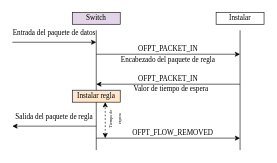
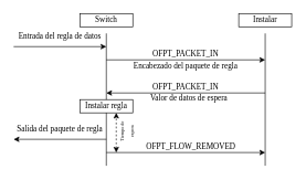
- <mxCell id="9" value="&lt;font face=&quot;Times New Roman&quot;&gt;Switch&lt;/font&gt;" style="rounded=0;whiteSpace=wrap;html=1;fillColor=#e1d5e7;" vertex="1" parent="1"><mxGeometry x="120" y="20" width="80" height="20" as="geometry" /></mxCell>
+ <mxCell id="9" value="&lt;font face=&quot;Times New Roman&quot;&gt;Switch&lt;/font&gt;" style="rounded=0;whiteSpace=wrap;html=1;" vertex="1" parent="1"><mxGeometry x="120" y="20" width="80" height="20" as="geometry" /></mxCell>
- <mxCell id="11" value="&lt;font face=&quot;Times New Roman&quot;&gt;Entrada del paquete de datos&lt;/font&gt;" style="text;html=1;strokeColor=none;fillColor=none;align=center;verticalAlign=middle;whiteSpace=wrap;rounded=0;" vertex="1" parent="1"><mxGeometry x="20" y="40" width="140" height="30" as="geometry" /></mxCell>
+ <mxCell id="11" value="&lt;font face=&quot;Times New Roman&quot;&gt;Entrada del regla de datos&lt;/font&gt;" style="text;html=1;strokeColor=none;fillColor=none;align=center;verticalAlign=middle;whiteSpace=wrap;rounded=0;" vertex="1" parent="1"><mxGeometry x="20" y="40" width="140" height="30" as="geometry" /></mxCell>
- <mxCell id="18" value="&lt;font face=&quot;Times New Roman&quot;&gt;Valor de tiempo de espera&lt;/font&gt;" style="text;html=1;strokeColor=none;fillColor=none;align=center;verticalAlign=middle;whiteSpace=wrap;rounded=0;" vertex="1" parent="1"><mxGeometry x="200" y="133" width="170" height="30" as="geometry" /></mxCell>
+ <mxCell id="18" value="&lt;font face=&quot;Times New Roman&quot;&gt;Valor de datos de espera&lt;/font&gt;" style="text;html=1;strokeColor=none;fillColor=none;align=center;verticalAlign=middle;whiteSpace=wrap;rounded=0;" vertex="1" parent="1"><mxGeometry x="200" y="133" width="170" height="30" as="geometry" /></mxCell>
- <mxCell id="14" value="&lt;font face=&quot;Times New Roman&quot;&gt;Instalar regla&lt;/font&gt;" style="rounded=0;whiteSpace=wrap;html=1;fillColor=#ffe6cc;" vertex="1" parent="1"><mxGeometry x="120" y="150" width="80" height="20" as="geometry" /></mxCell>
+ <mxCell id="14" value="&lt;font face=&quot;Times New Roman&quot;&gt;Instalar regla&lt;/font&gt;" style="rounded=0;whiteSpace=wrap;html=1;" vertex="1" parent="1"><mxGeometry x="120" y="150" width="80" height="20" as="geometry" /></mxCell>
